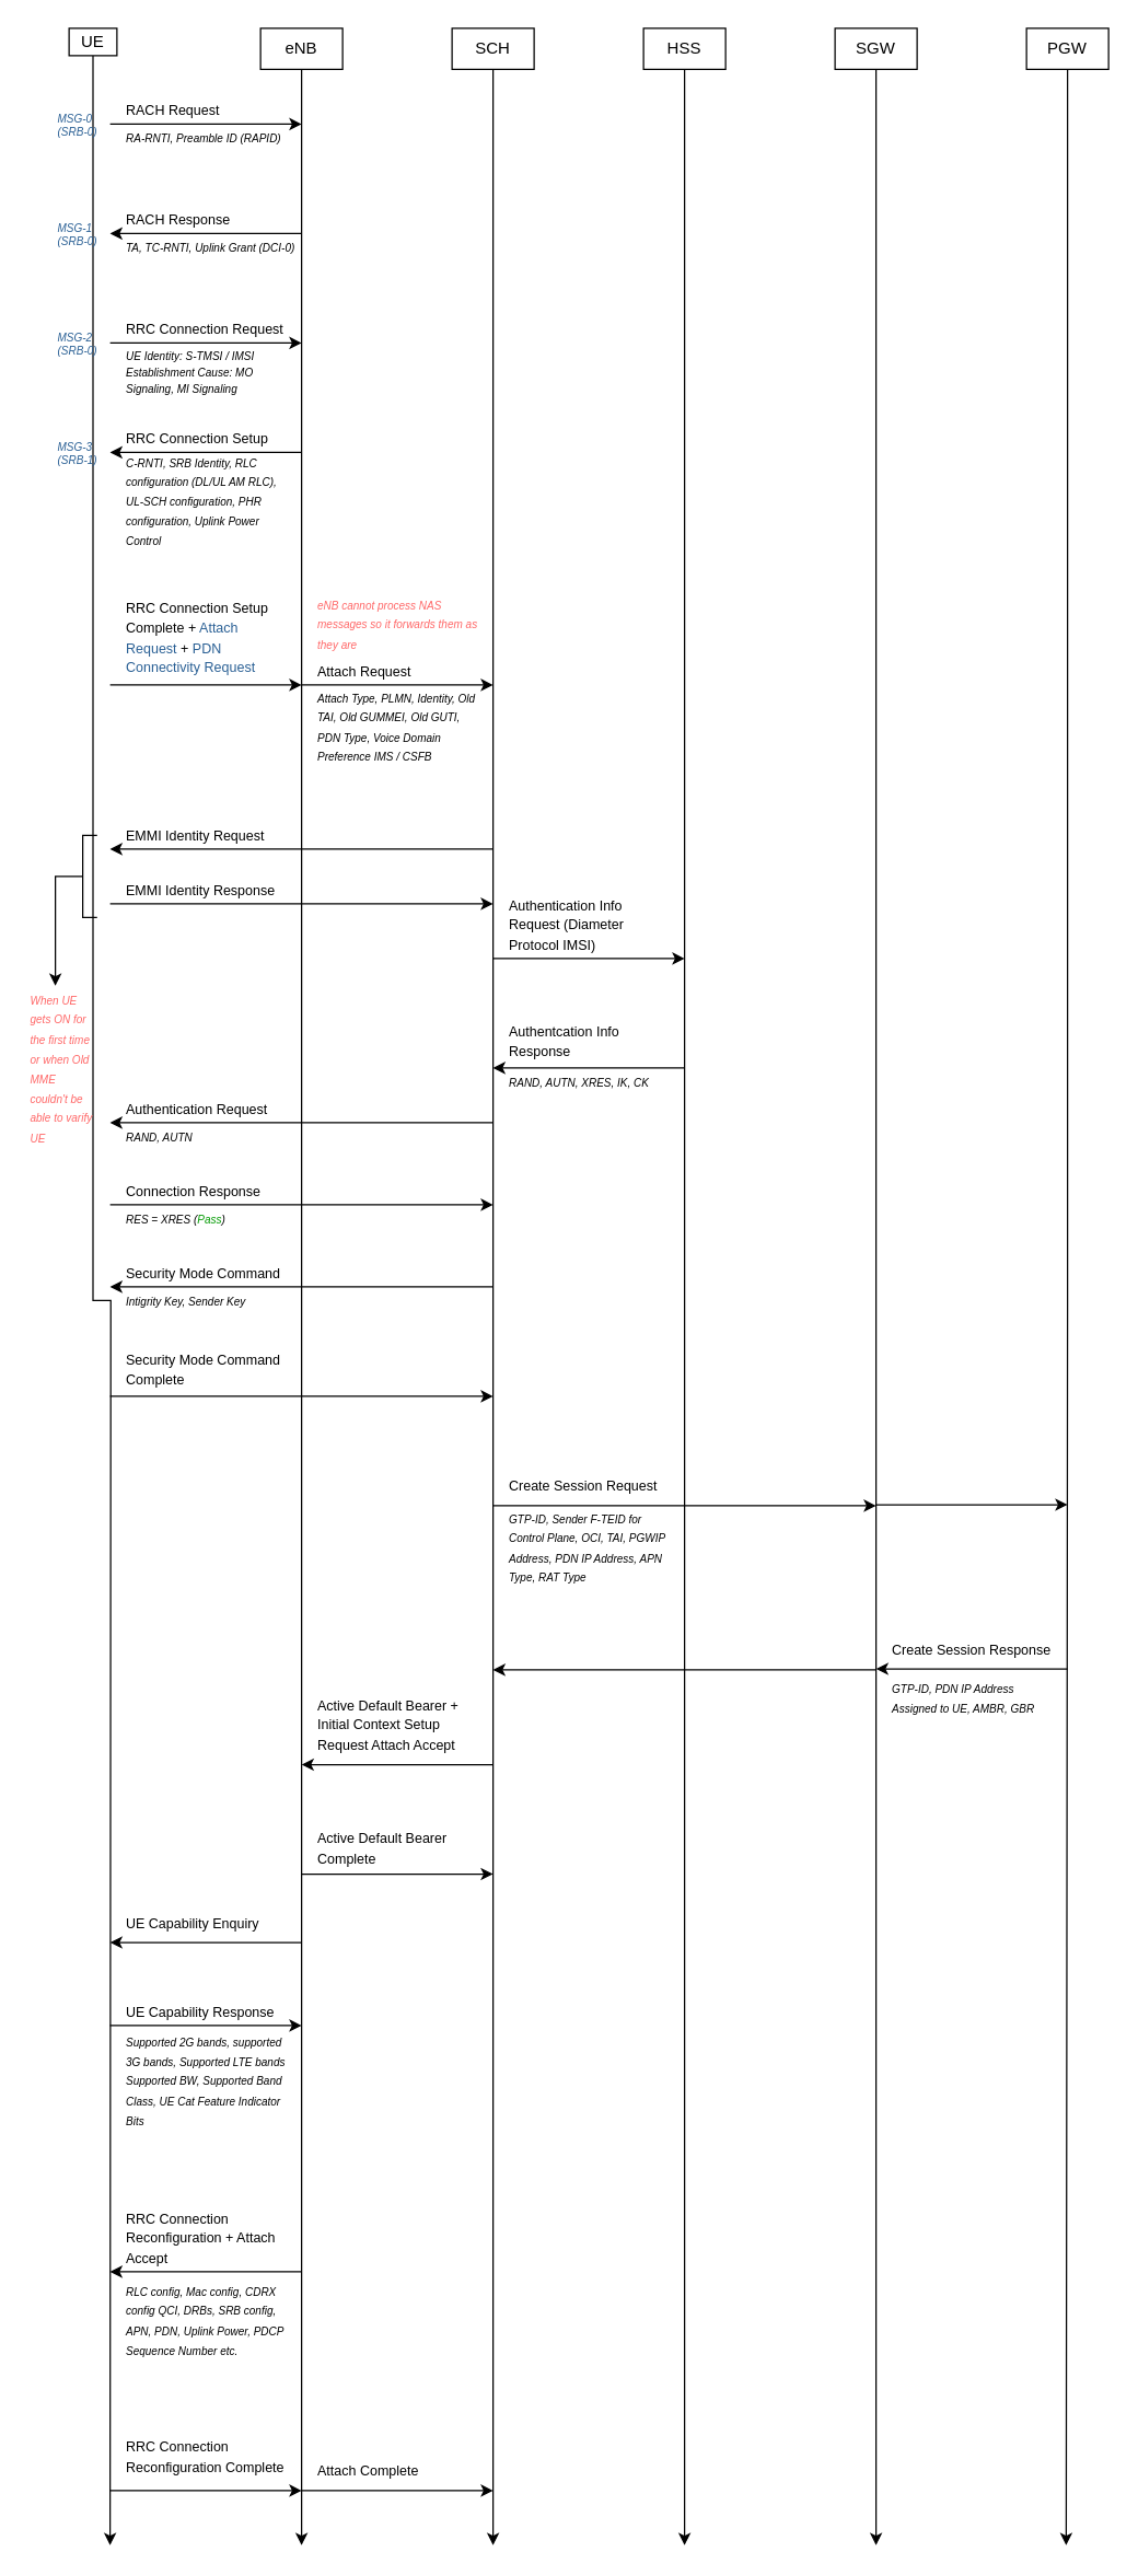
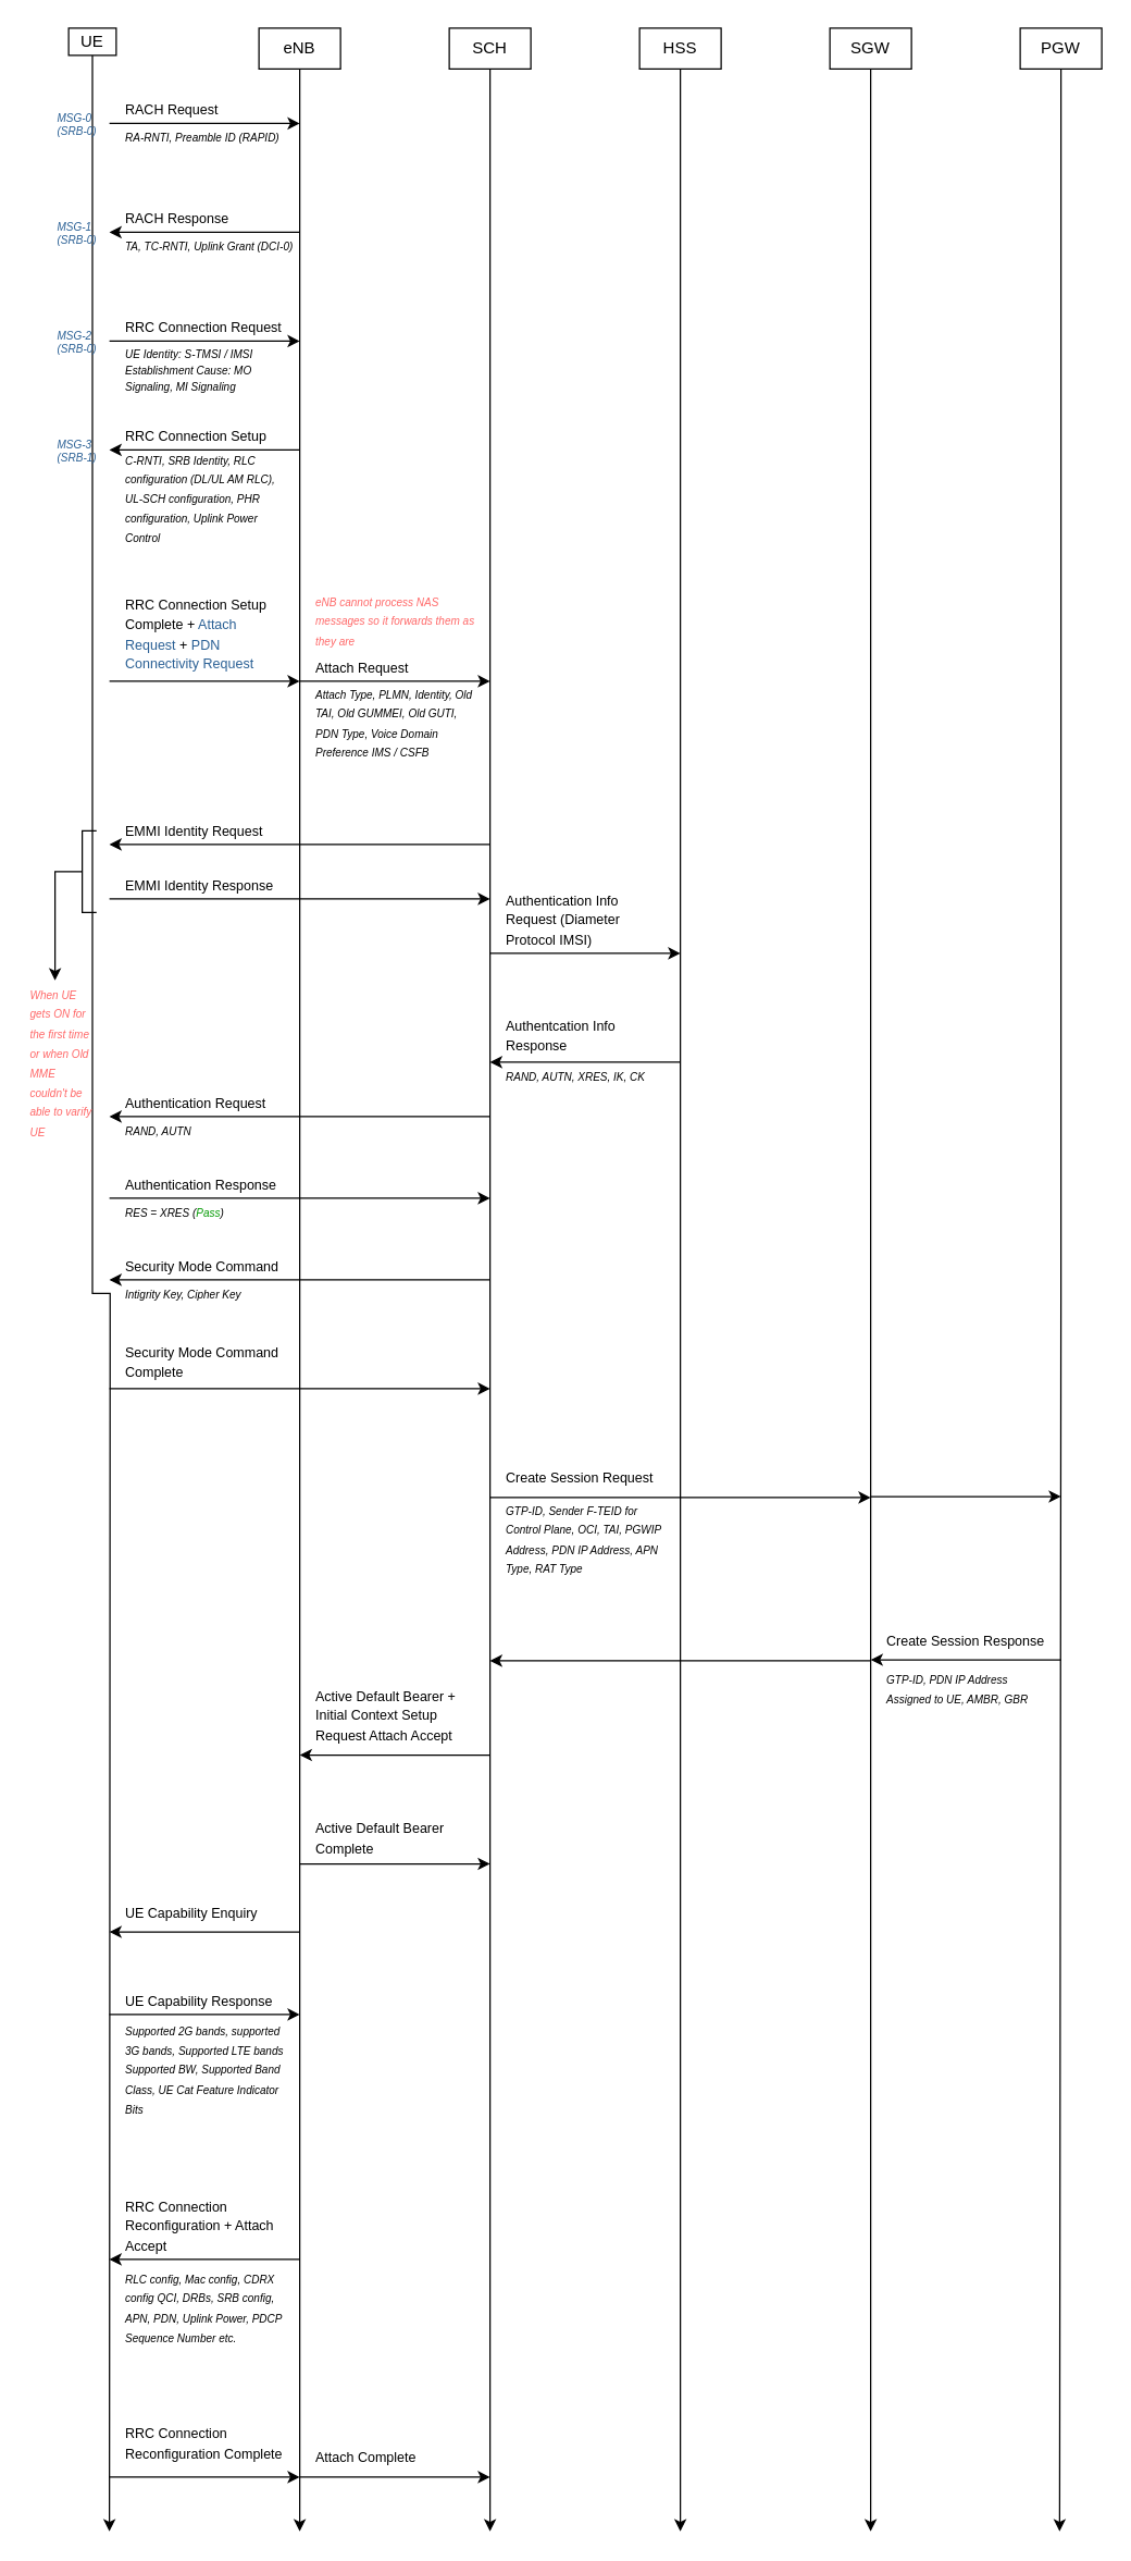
- <mxCell id="52" value="&lt;font style=&quot;font-size: 10px;&quot;&gt;Connection Response&lt;/font&gt;" style="text;html=1;align=left;verticalAlign=middle;whiteSpace=wrap;rounded=0;" vertex="1" parent="1"><mxGeometry x="90" y="860" width="120" height="20" as="geometry" /></mxCell>
+ <mxCell id="52" value="&lt;font style=&quot;font-size: 10px;&quot;&gt;Authentication Response&lt;/font&gt;" style="text;html=1;align=left;verticalAlign=middle;whiteSpace=wrap;rounded=0;" vertex="1" parent="1"><mxGeometry x="90" y="860" width="120" height="20" as="geometry" /></mxCell>
- <mxCell id="56" value="&lt;span style=&quot;font-size: 8px;&quot;&gt;Intigrity Key, Sender Key&lt;/span&gt;" style="text;html=1;align=left;verticalAlign=middle;whiteSpace=wrap;rounded=0;fontStyle=2" vertex="1" parent="1"><mxGeometry x="90" y="940" width="120" height="20" as="geometry" /></mxCell>
+ <mxCell id="56" value="&lt;span style=&quot;font-size: 8px;&quot;&gt;Intigrity Key, Cipher Key&lt;/span&gt;" style="text;html=1;align=left;verticalAlign=middle;whiteSpace=wrap;rounded=0;fontStyle=2" vertex="1" parent="1"><mxGeometry x="90" y="940" width="120" height="20" as="geometry" /></mxCell>
